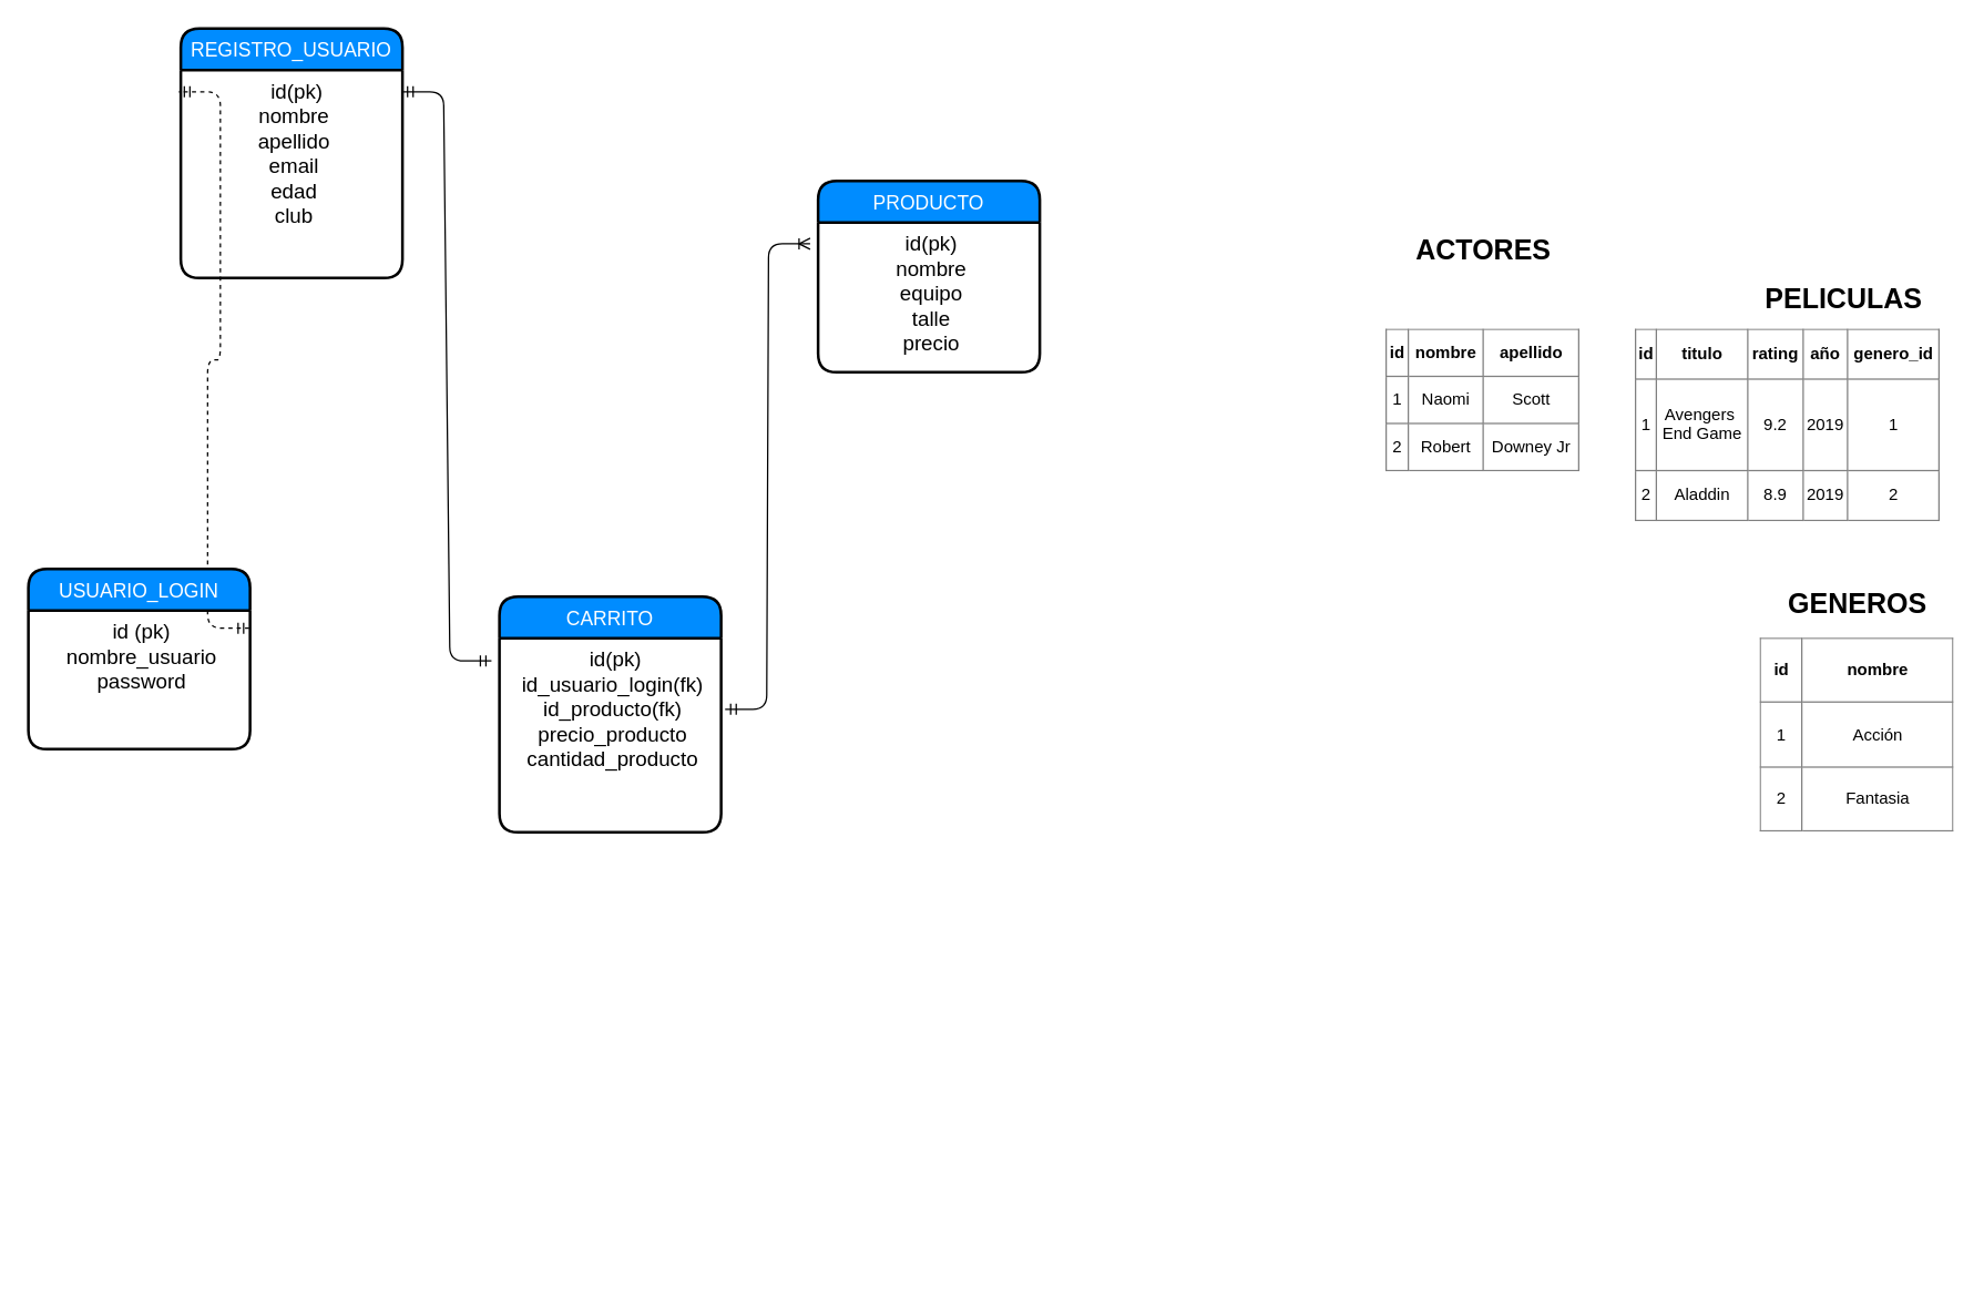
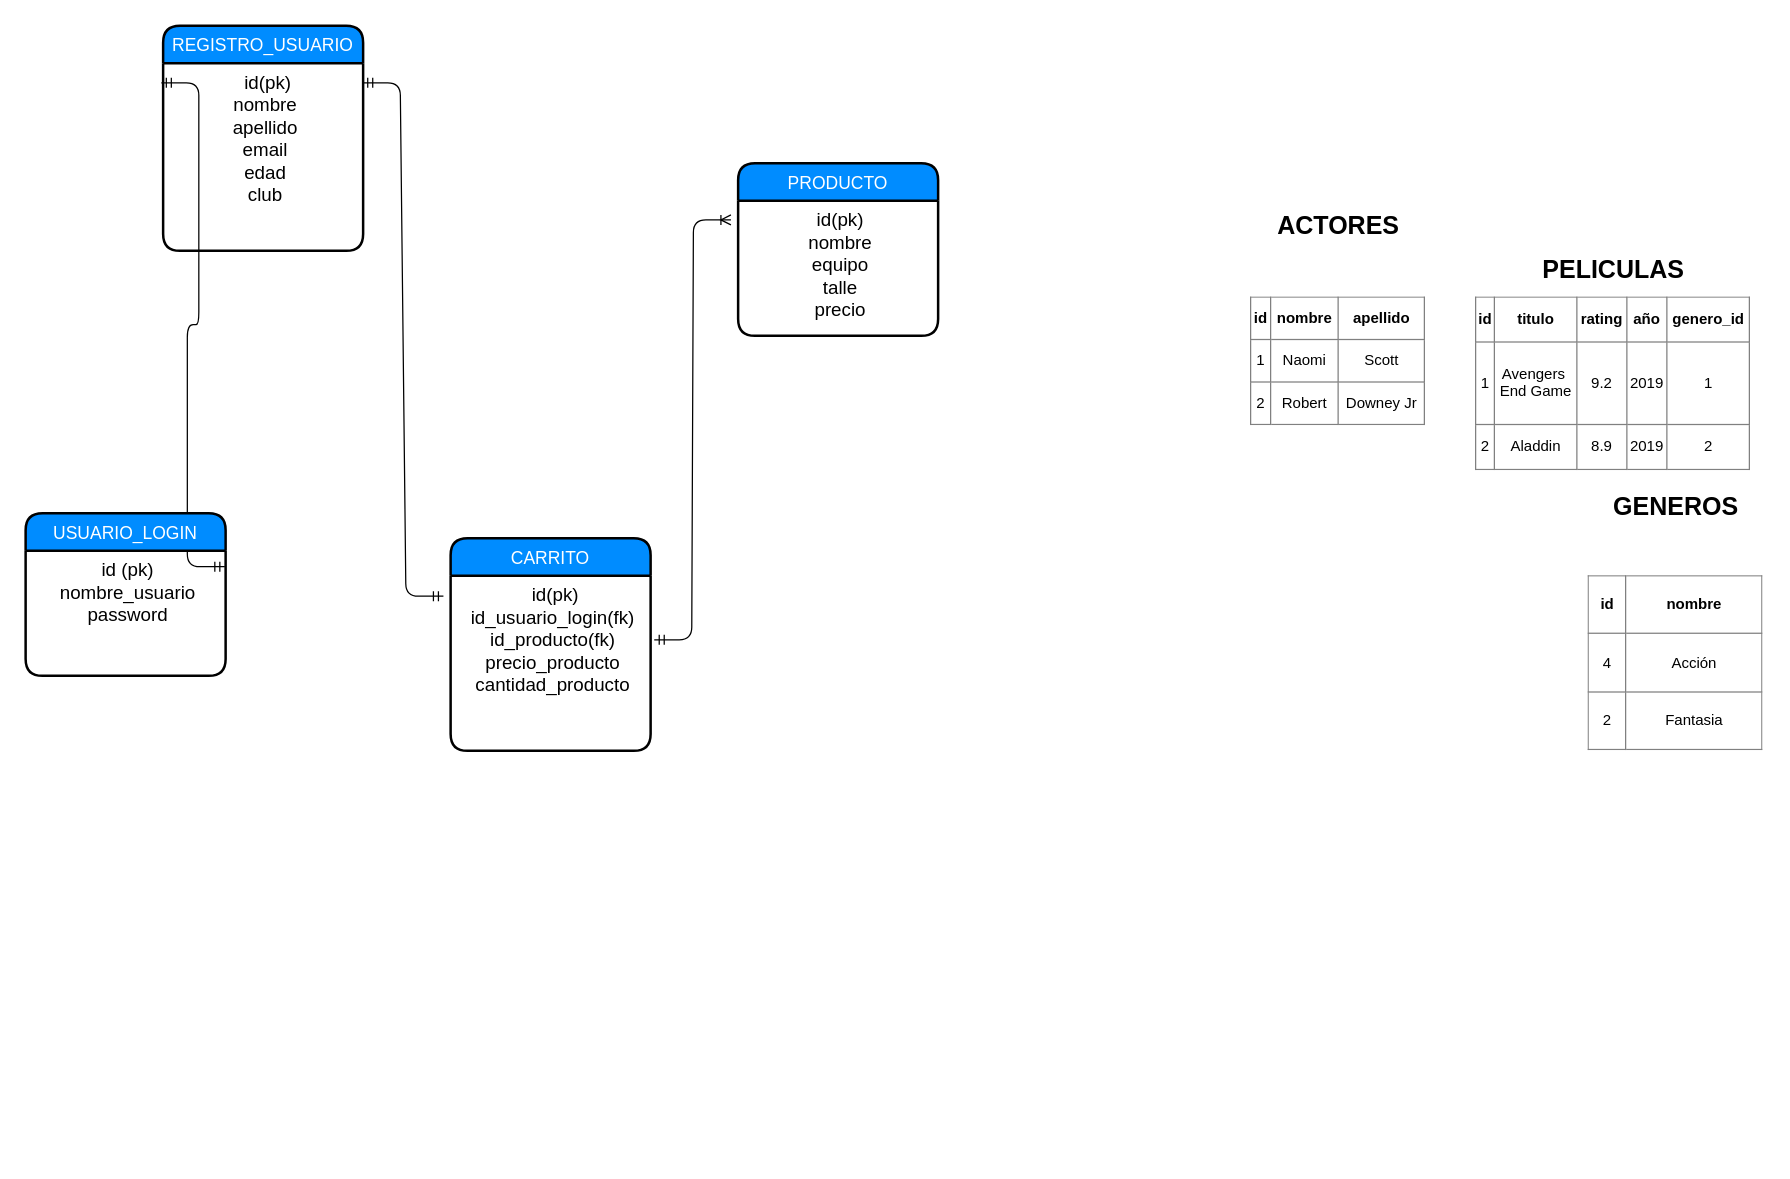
- <mxCell id="8" value="PELICULAS" style="text;html=1;resizable=0;points=[];autosize=1;align=center;verticalAlign=top;spacingTop=-4;fontStyle=1;fontSize=20;" parent="1" vertex="1"><mxGeometry x="1265" y="200" width="130" height="30" as="geometry" /></mxCell>
+ <mxCell id="8" value="PELICULAS" style="text;html=1;resizable=0;points=[];autosize=1;align=center;verticalAlign=top;spacingTop=-4;fontStyle=1;fontSize=20;" parent="1" vertex="1"><mxGeometry x="1225" y="200" width="130" height="30" as="geometry" /></mxCell>
- <mxCell id="12" value="" style="edgeStyle=entityRelationEdgeStyle;fontSize=12;html=1;endArrow=ERmandOne;startArrow=ERmandOne;entryX=-0.009;entryY=0.104;entryDx=0;entryDy=0;entryPerimeter=0;exitX=0.996;exitY=0.127;exitDx=0;exitDy=0;exitPerimeter=0;dashed=1;" edge="1" parent="1" source="22" target="14"><mxGeometry width="100" height="100" relative="1" as="geometry"><mxPoint x="180" y="420" as="sourcePoint" /><mxPoint x="300" y="240" as="targetPoint" /></mxGeometry></mxCell>
+ <mxCell id="12" value="" style="edgeStyle=entityRelationEdgeStyle;fontSize=12;html=1;endArrow=ERmandOne;startArrow=ERmandOne;entryX=-0.009;entryY=0.104;entryDx=0;entryDy=0;entryPerimeter=0;exitX=0.996;exitY=0.127;exitDx=0;exitDy=0;exitPerimeter=0;" edge="1" parent="1" source="22" target="14"><mxGeometry width="100" height="100" relative="1" as="geometry"><mxPoint x="180" y="420" as="sourcePoint" /><mxPoint x="300" y="240" as="targetPoint" /></mxGeometry></mxCell>
- <mxCell id="3" value="GENEROS" style="text;html=1;resizable=0;points=[];autosize=1;align=center;verticalAlign=top;spacingTop=-4;fontStyle=1;fontSize=20;" parent="1" vertex="1"><mxGeometry x="1280" y="420" width="120" height="30" as="geometry" /></mxCell>
+ <mxCell id="3" value="GENEROS" style="text;html=1;resizable=0;points=[];autosize=1;align=center;verticalAlign=top;spacingTop=-4;fontStyle=1;fontSize=20;" parent="1" vertex="1"><mxGeometry x="1280" y="390" width="120" height="30" as="geometry" /></mxCell>
- <mxCell id="2" value="&lt;table border=&quot;1&quot; width=&quot;100%&quot; style=&quot;width: 100% ; height: 100% ; border-collapse: collapse&quot;&gt;&lt;tbody&gt;&lt;tr&gt;&lt;td align=&quot;center&quot;&gt;&lt;b&gt;id&lt;/b&gt;&lt;/td&gt;&lt;td align=&quot;center&quot;&gt;&lt;b&gt;nombre&lt;/b&gt;&lt;/td&gt;&lt;/tr&gt;&lt;tr&gt;&lt;td align=&quot;center&quot;&gt;1&lt;/td&gt;&lt;td align=&quot;center&quot;&gt;Acción&lt;/td&gt;&lt;/tr&gt;&lt;tr&gt;&lt;td align=&quot;center&quot;&gt;2&lt;/td&gt;&lt;td align=&quot;center&quot;&gt;Fantasia&lt;/td&gt;&lt;/tr&gt;&lt;/tbody&gt;&lt;/table&gt;" style="text;html=1;overflow=fill;rounded=0;glass=0;comic=0;shadow=0;" parent="1" vertex="1"><mxGeometry x="1270" y="460" width="140" height="140" as="geometry" /></mxCell>
+ <mxCell id="2" value="&lt;table border=&quot;1&quot; width=&quot;100%&quot; style=&quot;width: 100% ; height: 100% ; border-collapse: collapse&quot;&gt;&lt;tbody&gt;&lt;tr&gt;&lt;td align=&quot;center&quot;&gt;&lt;b&gt;id&lt;/b&gt;&lt;/td&gt;&lt;td align=&quot;center&quot;&gt;&lt;b&gt;nombre&lt;/b&gt;&lt;/td&gt;&lt;/tr&gt;&lt;tr&gt;&lt;td align=&quot;center&quot;&gt;4&lt;/td&gt;&lt;td align=&quot;center&quot;&gt;Acción&lt;/td&gt;&lt;/tr&gt;&lt;tr&gt;&lt;td align=&quot;center&quot;&gt;2&lt;/td&gt;&lt;td align=&quot;center&quot;&gt;Fantasia&lt;/td&gt;&lt;/tr&gt;&lt;/tbody&gt;&lt;/table&gt;" style="text;html=1;overflow=fill;rounded=0;glass=0;comic=0;shadow=0;" parent="1" vertex="1"><mxGeometry x="1270" y="460" width="140" height="140" as="geometry" /></mxCell>
